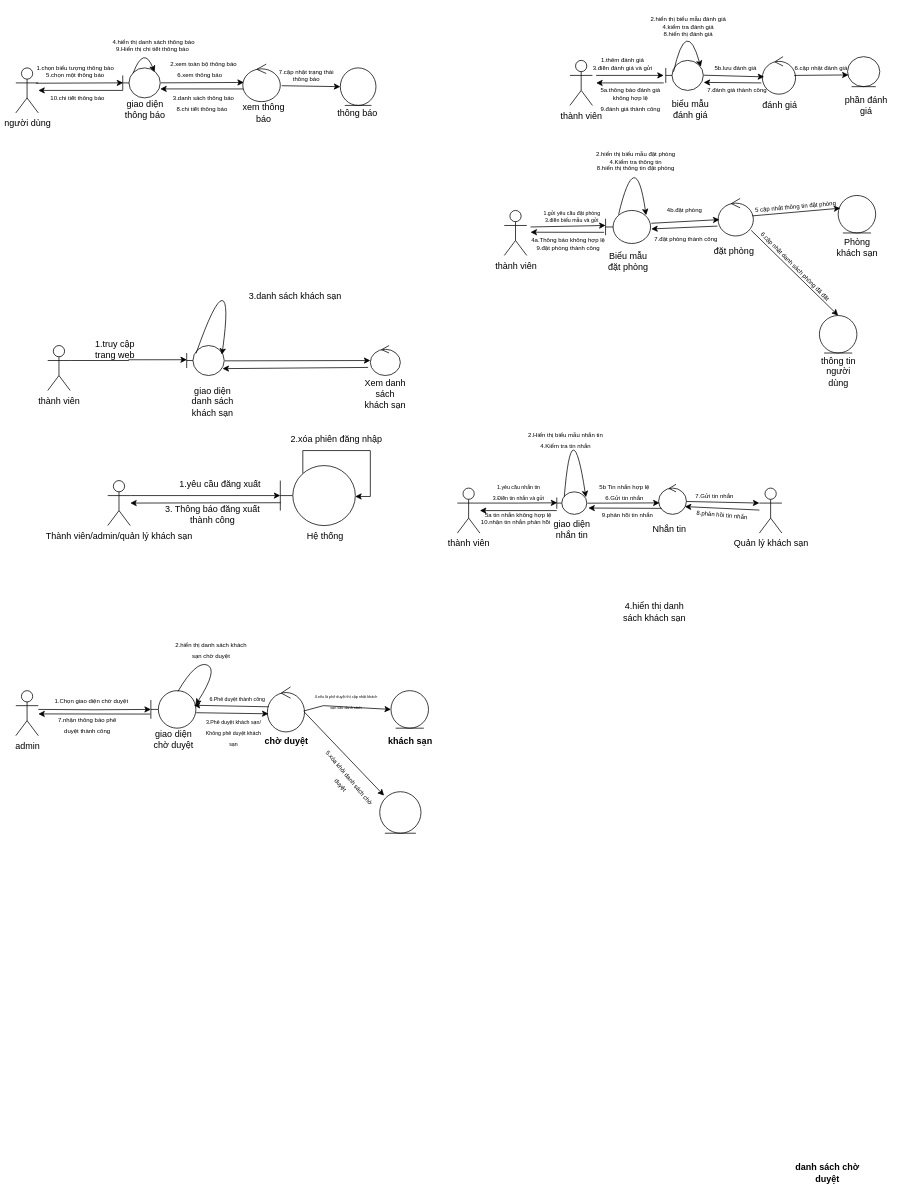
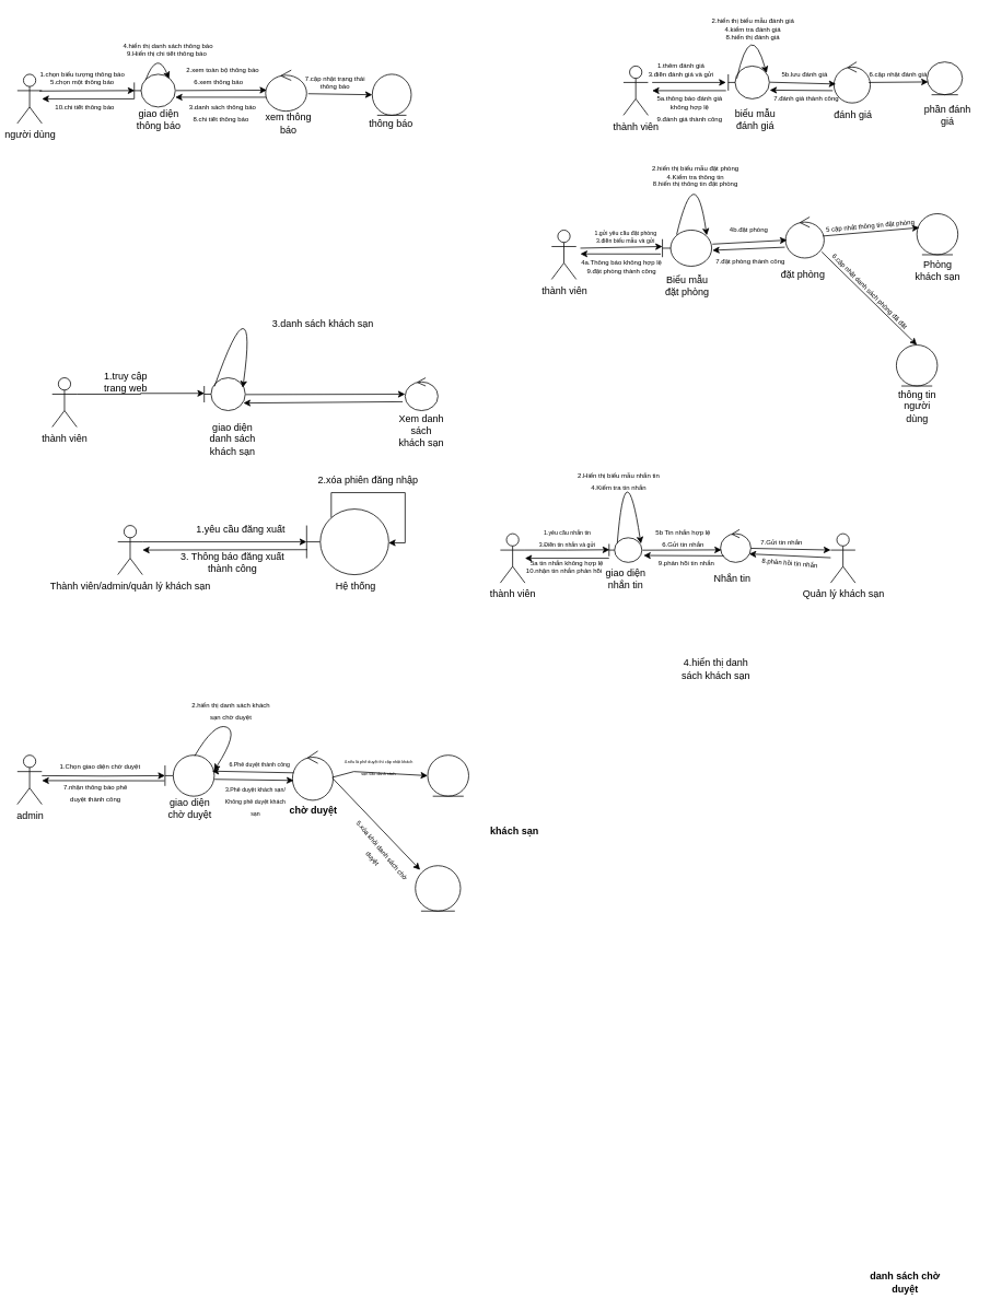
- <mxCell id="18" value="khách sạn" style="text;align=center;fontStyle=1;verticalAlign=middle;spacingLeft=3;spacingRight=3;strokeColor=none;rotatable=0;points=[[0,0.5],[1,0.5]];portConstraint=eastwest;html=1;" vertex="1" parent="1"><mxGeometry x="505.5" y="975" width="80" height="26" as="geometry" /></mxCell>
+ <mxCell id="18" value="khách sạn" style="text;align=center;fontStyle=1;verticalAlign=middle;spacingLeft=3;spacingRight=3;strokeColor=none;rotatable=0;points=[[0,0.5],[1,0.5]];portConstraint=eastwest;html=1;" vertex="1" parent="1"><mxGeometry x="585.5" y="1000" width="80" height="26" as="geometry" /></mxCell>
